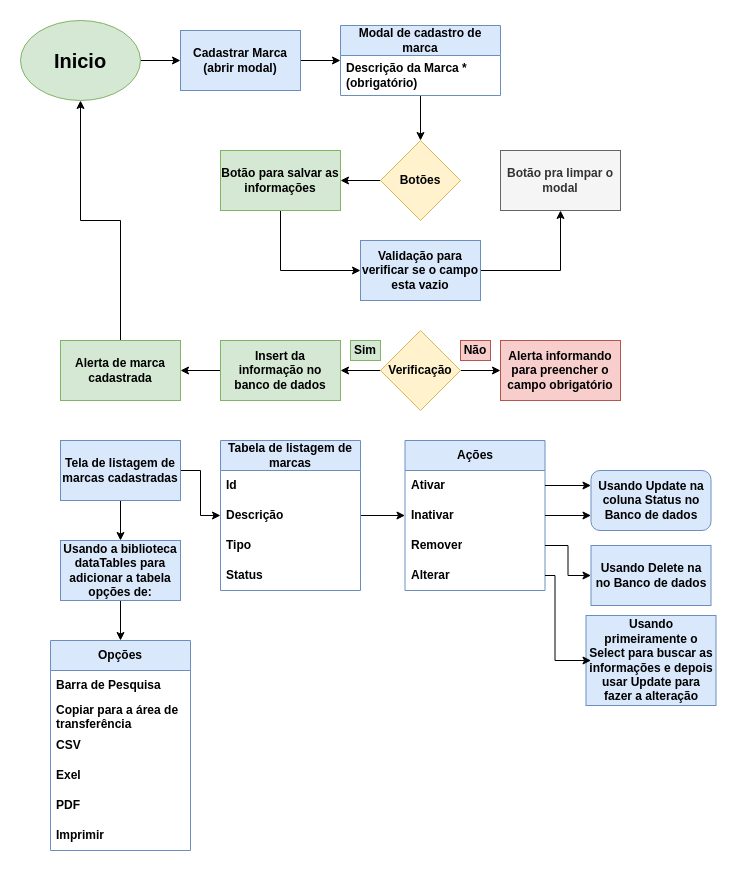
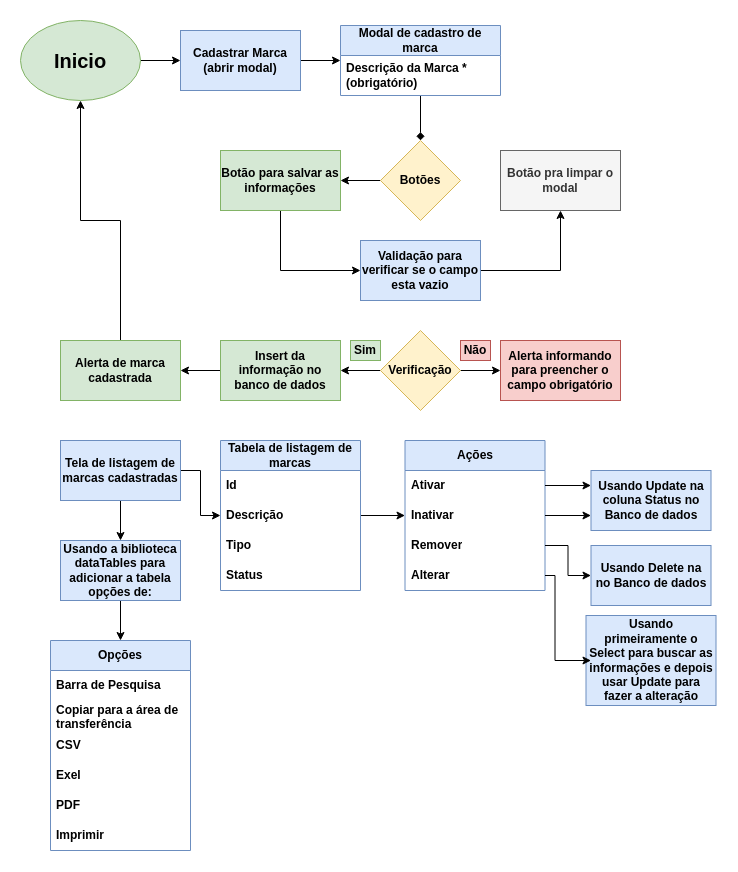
- <mxCell id="6" value="" style="edgeStyle=orthogonalEdgeStyle;rounded=0;orthogonalLoop=1;jettySize=auto;html=1;" edge="1" parent="1" source="7" target="25"><mxGeometry relative="1" as="geometry" /></mxCell>
+ <mxCell id="6" value="" style="edgeStyle=orthogonalEdgeStyle;rounded=0;orthogonalLoop=1;jettySize=auto;html=1;endArrow=diamond;" edge="1" parent="1" source="7" target="25"><mxGeometry relative="1" as="geometry" /></mxCell>
- <mxCell id="49" value="Usando Update na coluna Status no Banco de dados" style="whiteSpace=wrap;html=1;fontStyle=1;fillColor=#dae8fc;strokeColor=#6c8ebf;rounded=1;" vertex="1" parent="1"><mxGeometry x="590.5" y="470" width="120" height="60" as="geometry" /></mxCell>
+ <mxCell id="49" value="Usando Update na coluna Status no Banco de dados" style="whiteSpace=wrap;html=1;fontStyle=1;fillColor=#dae8fc;strokeColor=#6c8ebf;" vertex="1" parent="1"><mxGeometry x="590.5" y="470" width="120" height="60" as="geometry" /></mxCell>
